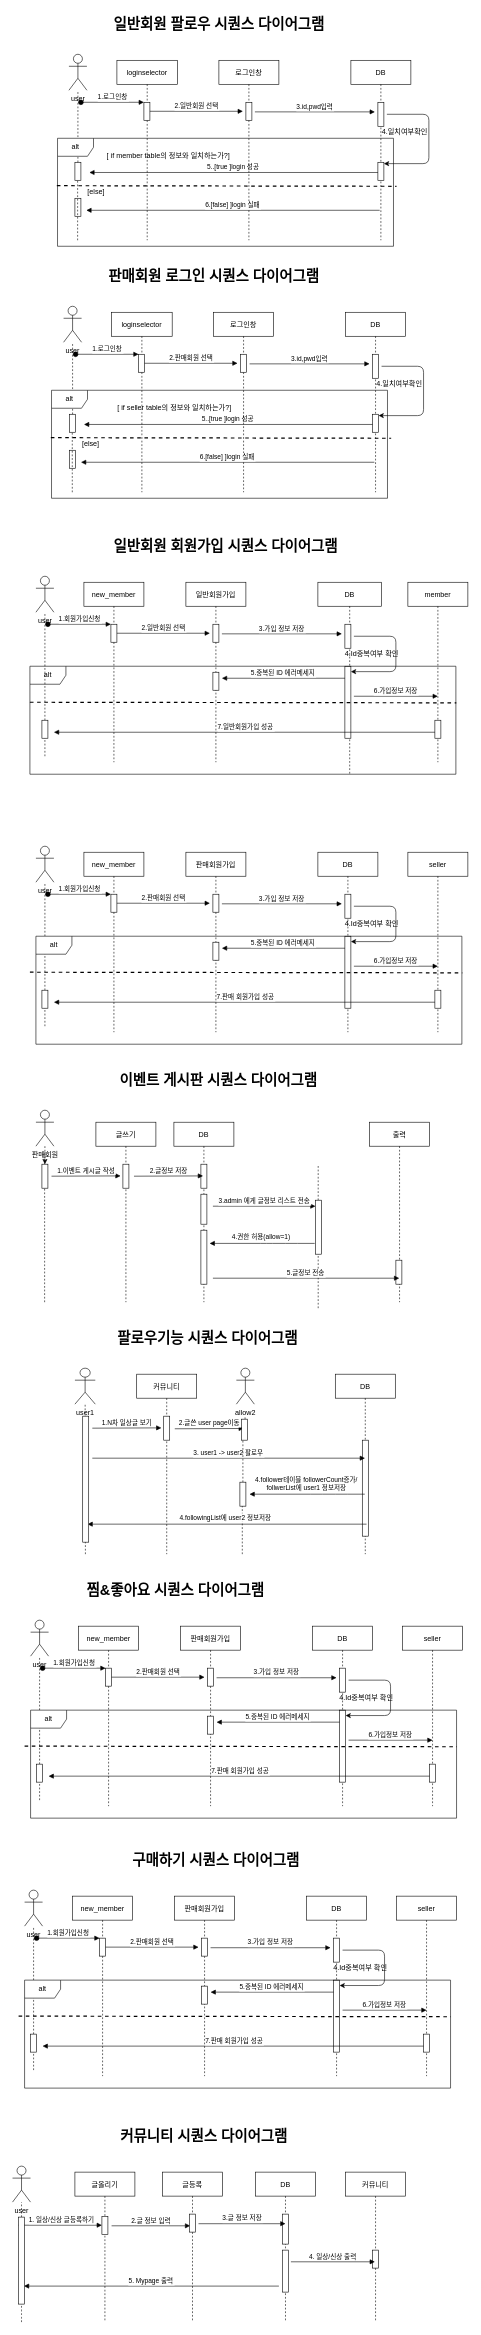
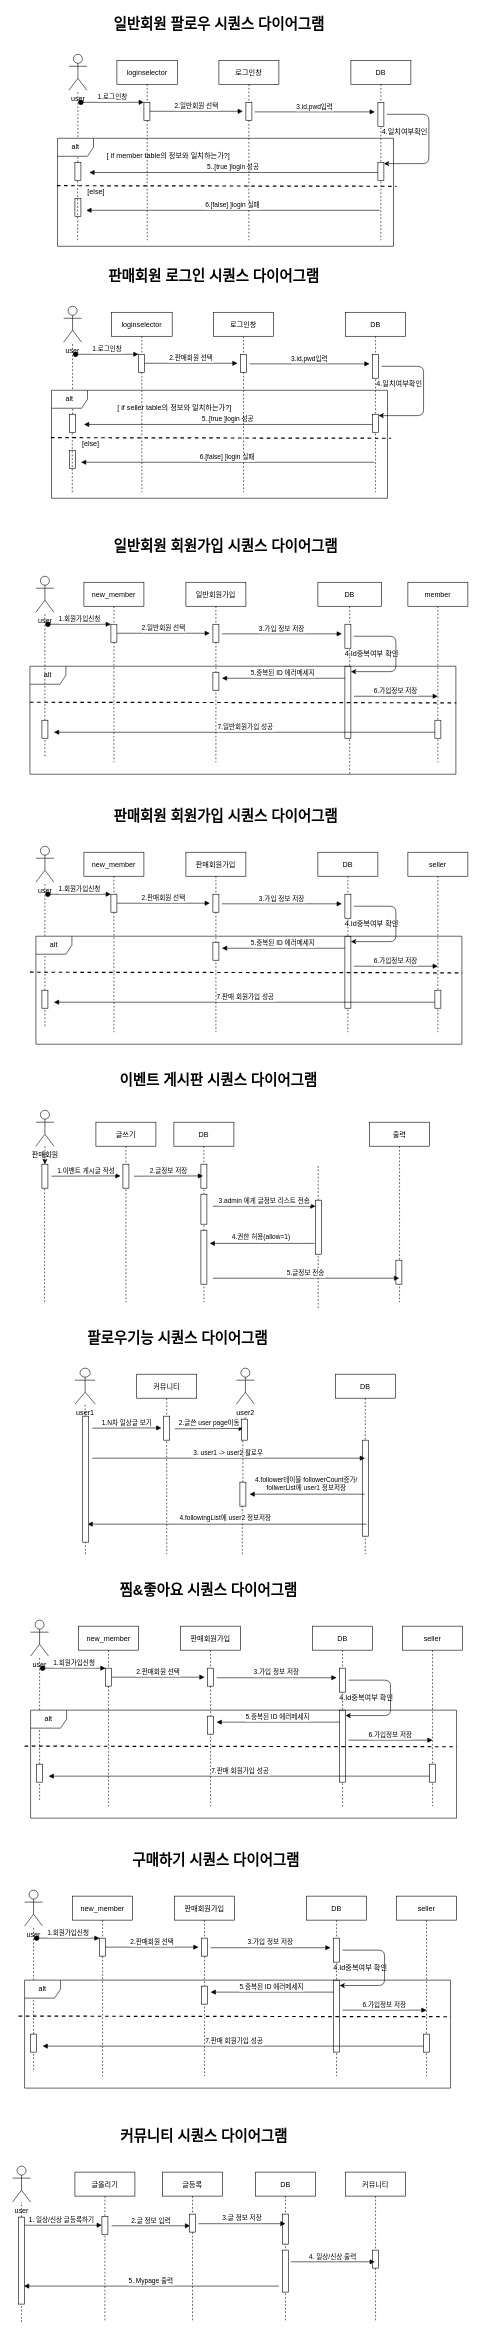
+ <mxCell id="66" value="&lt;h1&gt;판매회원 회원가입 시퀀스 다이어그램&lt;/h1&gt;" style="text;html=1;strokeColor=none;fillColor=none;spacing=5;spacingTop=-20;whiteSpace=wrap;overflow=hidden;rounded=0;" parent="1" vertex="1"><mxGeometry x="184" y="1340" width="440" height="50" as="geometry" /></mxCell>
- <mxCell id="132" value="&lt;h1&gt;팔로우기능 시퀀스 다이어그램&lt;/h1&gt;" style="text;html=1;strokeColor=none;fillColor=none;spacing=5;spacingTop=-20;whiteSpace=wrap;overflow=hidden;rounded=0;" parent="1" vertex="1"><mxGeometry x="190" y="2210" width="440" height="50" as="geometry" /></mxCell>
+ <mxCell id="132" value="&lt;h1&gt;팔로우기능 시퀀스 다이어그램&lt;/h1&gt;" style="text;html=1;strokeColor=none;fillColor=none;spacing=5;spacingTop=-20;whiteSpace=wrap;overflow=hidden;rounded=0;" parent="1" vertex="1"><mxGeometry x="140" y="2210" width="440" height="50" as="geometry" /></mxCell>
- <mxCell id="125" value="allow2" style="shape=umlActor;verticalLabelPosition=bottom;verticalAlign=top;html=1;gradientColor=#ffffff;" parent="1" vertex="1"><mxGeometry x="393.12" y="2280" width="30" height="60" as="geometry" /></mxCell>
+ <mxCell id="125" value="user2" style="shape=umlActor;verticalLabelPosition=bottom;verticalAlign=top;html=1;gradientColor=#ffffff;" parent="1" vertex="1"><mxGeometry x="393.12" y="2280" width="30" height="60" as="geometry" /></mxCell>
- <mxCell id="160" value="&lt;h1&gt;찜&amp;amp;좋아요 시퀀스 다이어그램&lt;/h1&gt;" style="text;html=1;strokeColor=none;fillColor=none;spacing=5;spacingTop=-20;whiteSpace=wrap;overflow=hidden;rounded=0;" parent="1" vertex="1"><mxGeometry x="139" y="2630" width="440" height="50" as="geometry" /></mxCell>
+ <mxCell id="160" value="&lt;h1&gt;찜&amp;amp;좋아요 시퀀스 다이어그램&lt;/h1&gt;" style="text;html=1;strokeColor=none;fillColor=none;spacing=5;spacingTop=-20;whiteSpace=wrap;overflow=hidden;rounded=0;" parent="1" vertex="1"><mxGeometry x="194" y="2630" width="440" height="50" as="geometry" /></mxCell>
